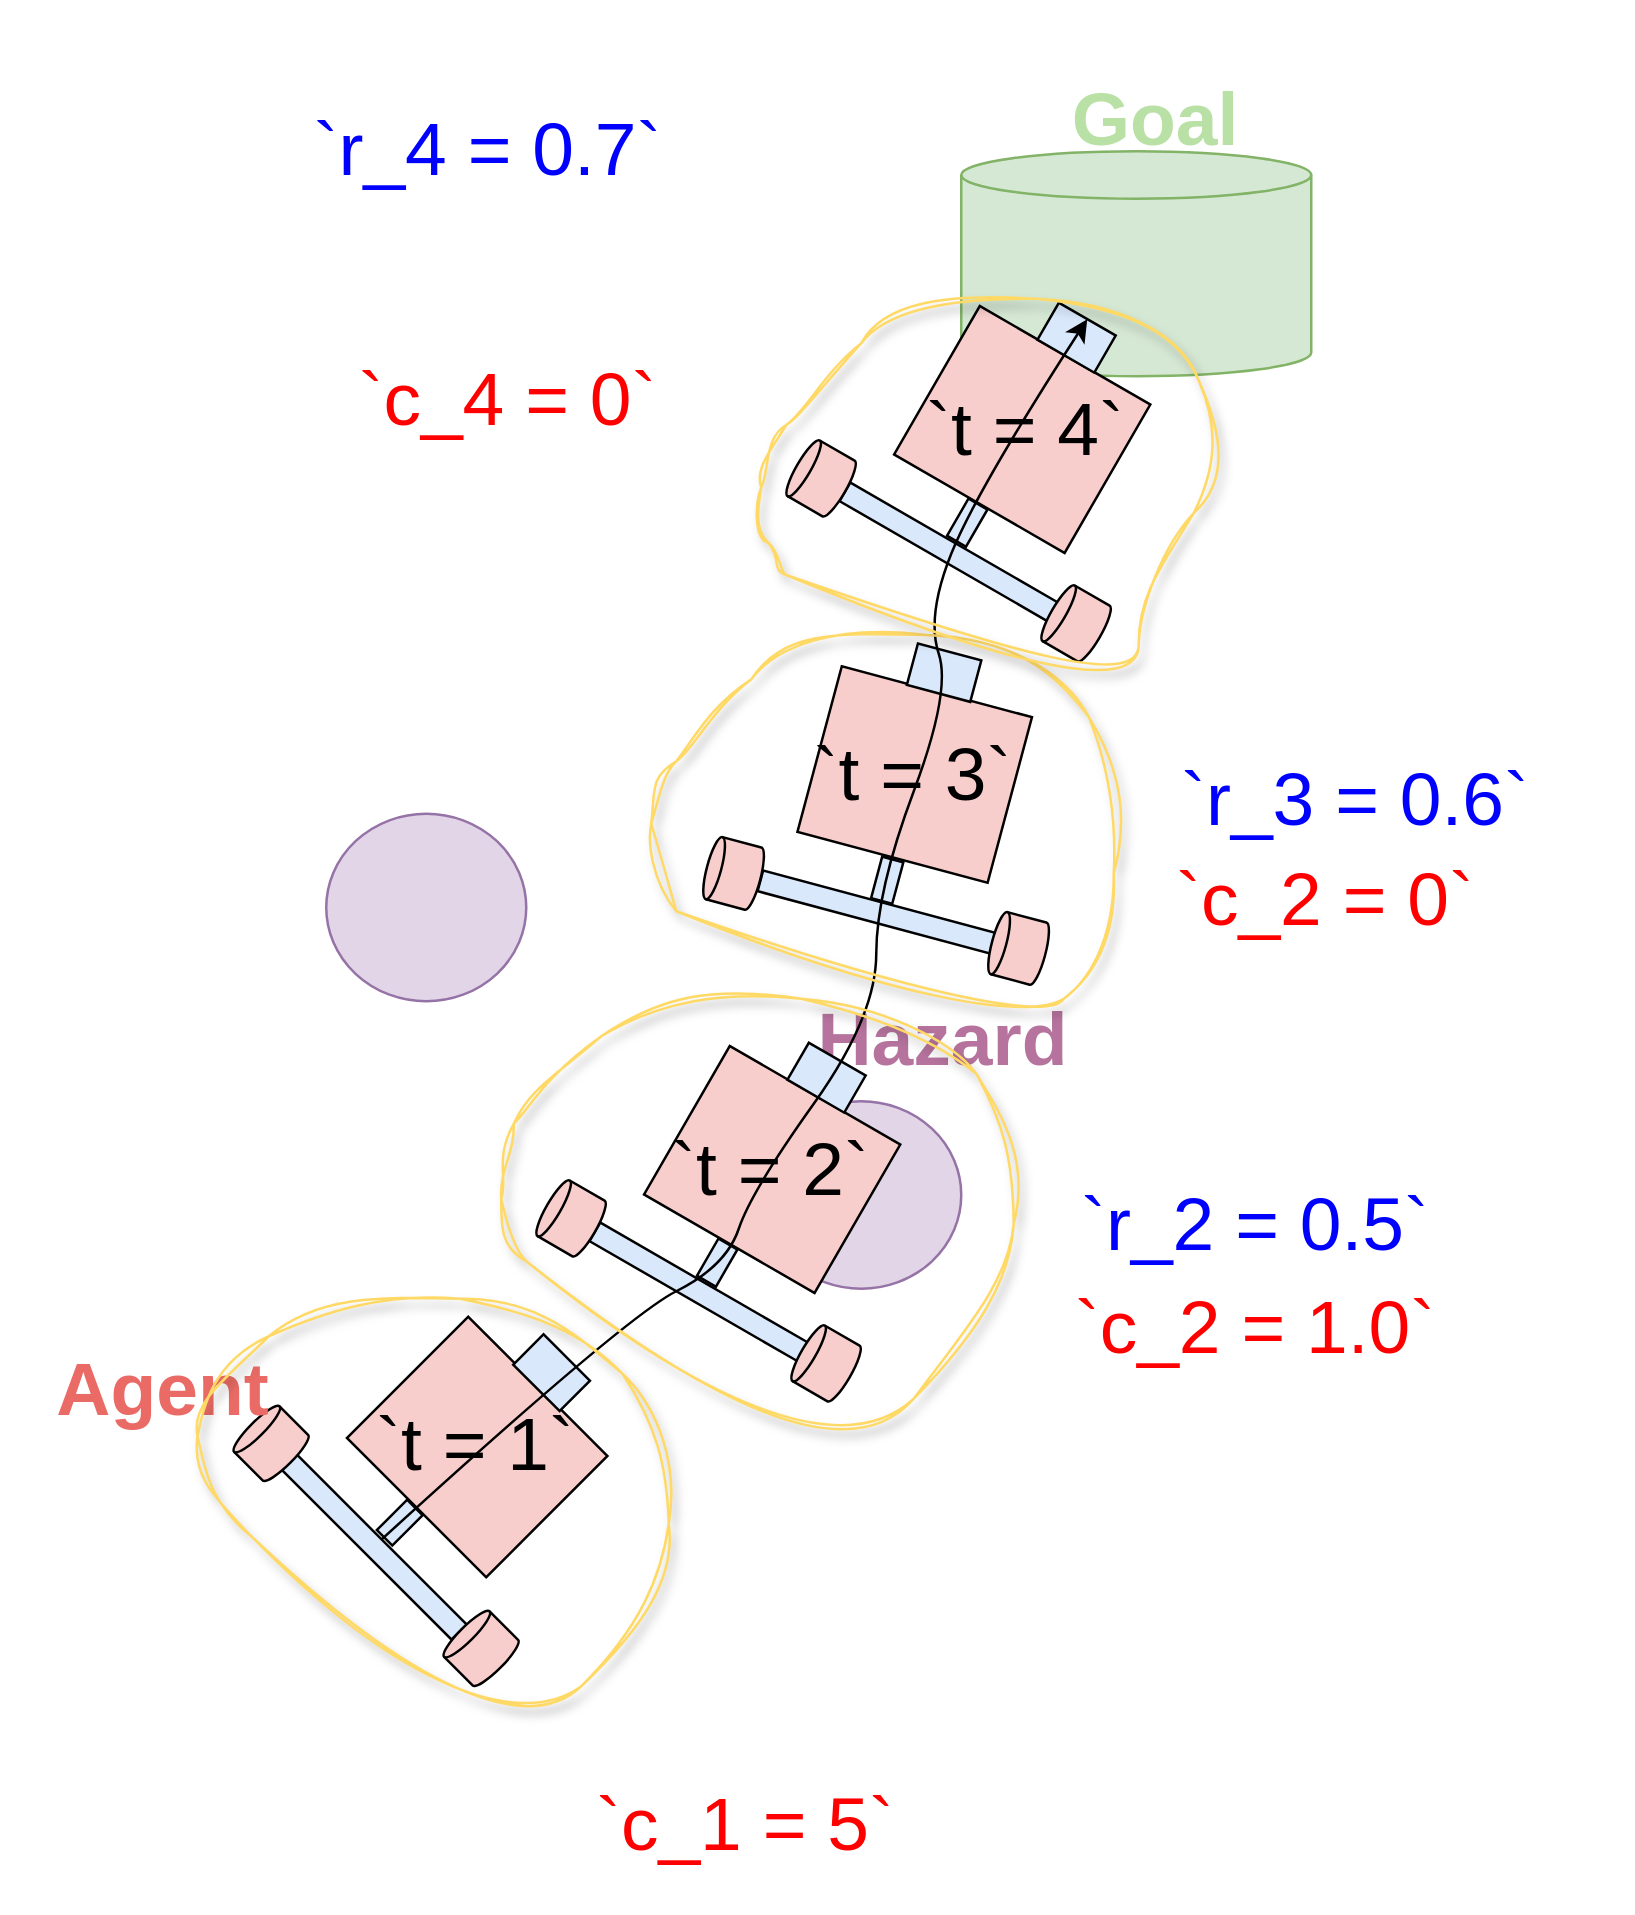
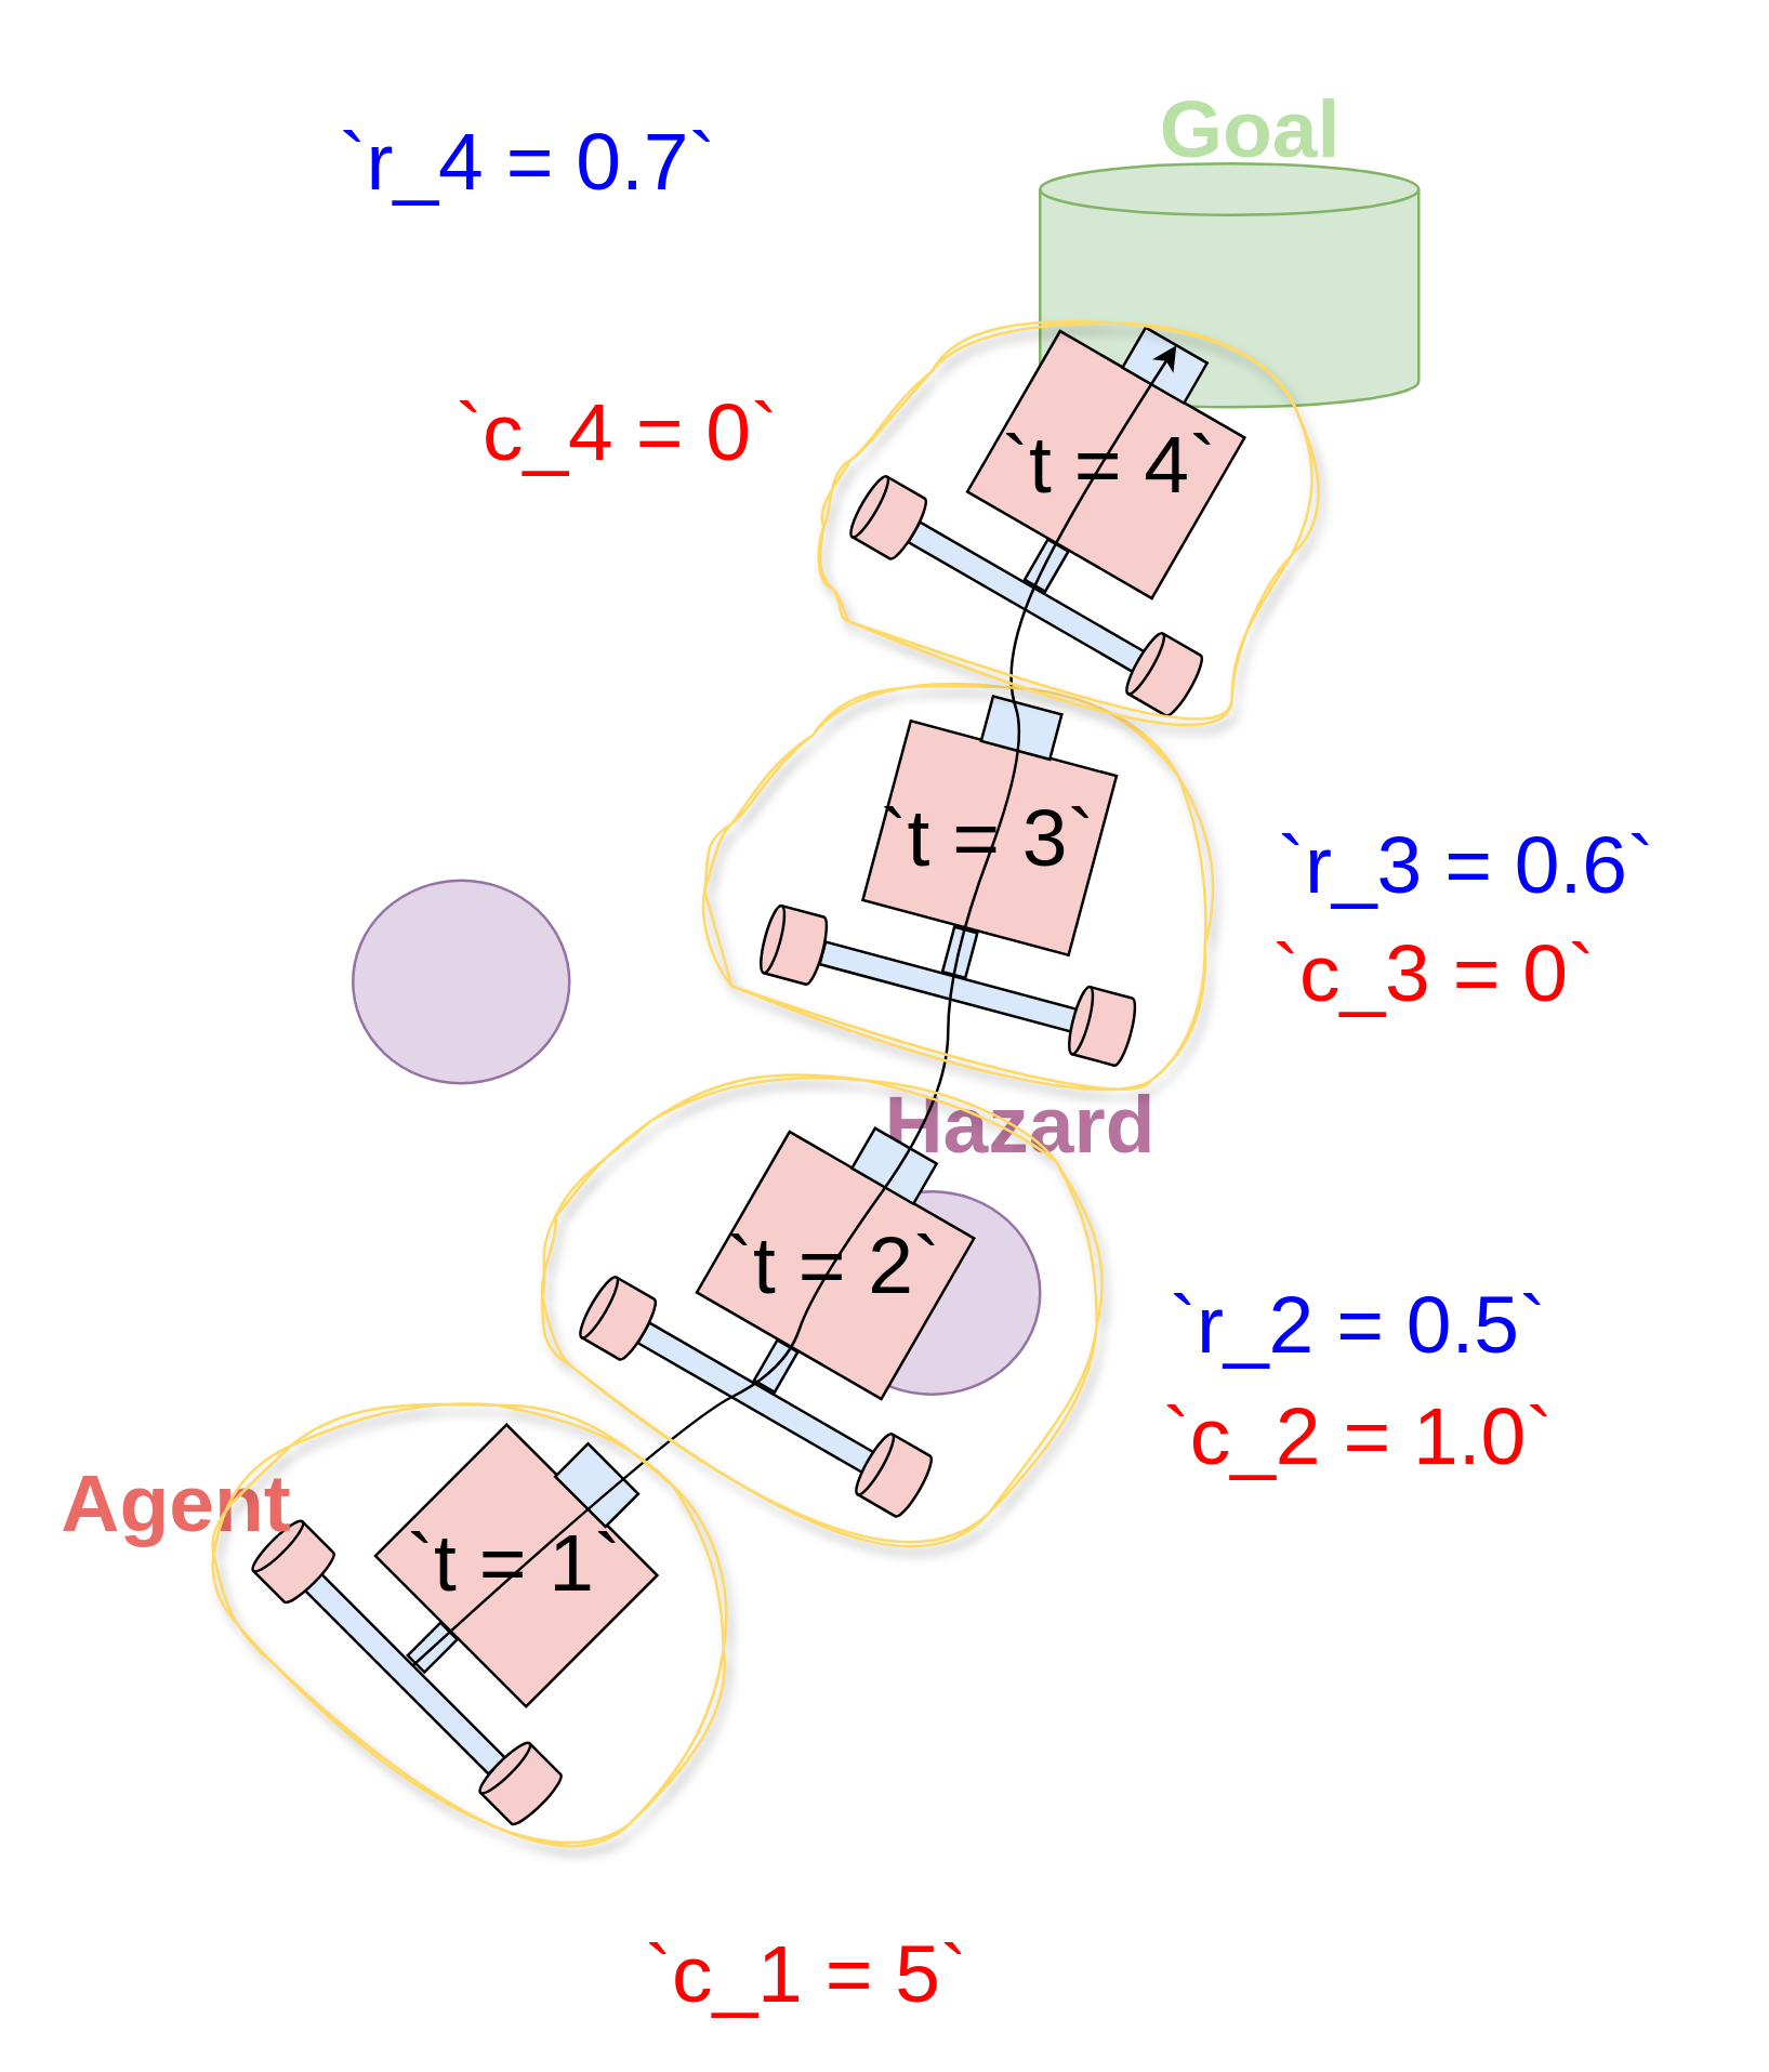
- <mxCell id="48" value="&lt;font style=&quot;font-weight: normal; color: rgb(255, 0, 0);&quot;&gt;`c_4 = 0`&lt;/font&gt;" style="text;html=1;align=center;verticalAlign=middle;whiteSpace=wrap;rounded=0;fontSize=30;fontColor=#B9E0A5;fontStyle=1" parent="1" vertex="1"><mxGeometry x="113" y="144" width="180" height="30" as="geometry" /></mxCell>
+ <mxCell id="48" value="&lt;font style=&quot;font-weight: normal; color: rgb(255, 0, 0);&quot;&gt;`c_4 = 0`&lt;/font&gt;" style="text;html=1;align=center;verticalAlign=middle;whiteSpace=wrap;rounded=0;fontSize=30;fontColor=#B9E0A5;fontStyle=1" parent="1" vertex="1"><mxGeometry x="138" y="144" width="180" height="30" as="geometry" /></mxCell>
- <mxCell id="46" value="&lt;font style=&quot;font-weight: normal; color: rgb(255, 0, 0);&quot;&gt;`c_2 = 0`&lt;/font&gt;" style="text;html=1;align=center;verticalAlign=middle;whiteSpace=wrap;rounded=0;fontSize=30;fontColor=#B9E0A5;fontStyle=1" parent="1" vertex="1"><mxGeometry x="440" y="344" width="180" height="30" as="geometry" /></mxCell>
+ <mxCell id="46" value="&lt;font style=&quot;font-weight: normal; color: rgb(255, 0, 0);&quot;&gt;`c_3 = 0`&lt;/font&gt;" style="text;html=1;align=center;verticalAlign=middle;whiteSpace=wrap;rounded=0;fontSize=30;fontColor=#B9E0A5;fontStyle=1" parent="1" vertex="1"><mxGeometry x="440" y="344" width="180" height="30" as="geometry" /></mxCell>
